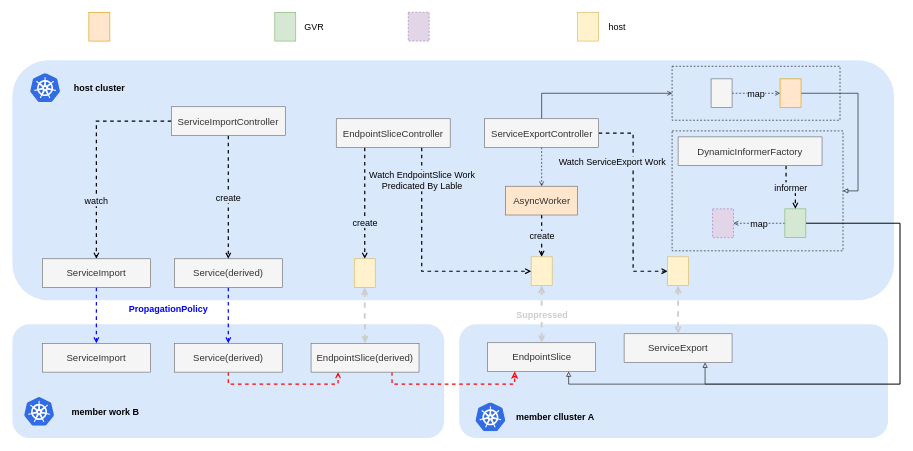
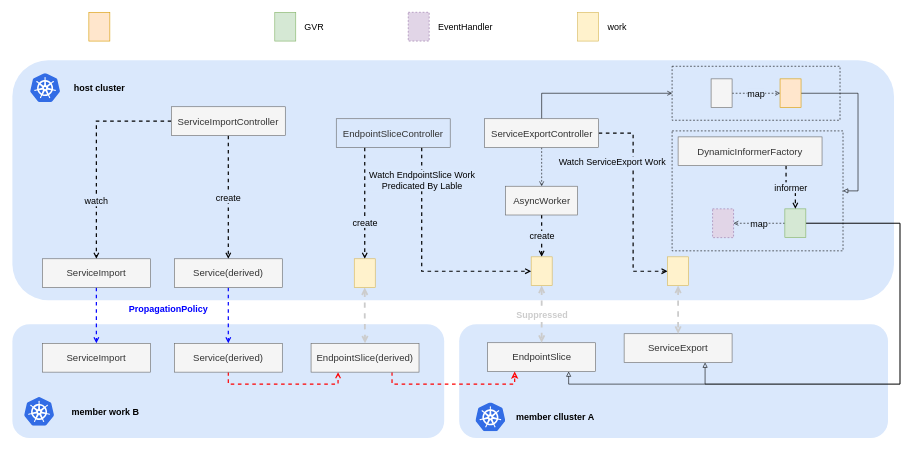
+ <mxCell id="20" value="EventHandler" style="text;html=1;align=center;verticalAlign=middle;resizable=0;points=[];autosize=1;strokeColor=none;fillColor=none;fontSize=15;" parent="1" vertex="1"><mxGeometry y="29" width="110" height="30" as="geometry" x="720" /></mxCell>
- <mxCell id="28" value="host" style="text;html=1;align=center;verticalAlign=middle;resizable=0;points=[];autosize=1;strokeColor=none;fillColor=none;fontSize=15;" parent="1" vertex="1"><mxGeometry x="997.5" y="29" width="60" height="30" as="geometry" /></mxCell>
+ <mxCell id="28" value="work" style="text;html=1;align=center;verticalAlign=middle;resizable=0;points=[];autosize=1;strokeColor=none;fillColor=none;fontSize=15;" parent="1" vertex="1"><mxGeometry x="997.5" y="29" width="60" height="30" as="geometry" /></mxCell>
- <mxCell id="36" value="EndpointSliceController" style="rounded=0;whiteSpace=wrap;html=1;fontSize=16;fillColor=#f5f5f5;fontColor=#333333;strokeColor=#666666;" parent="1" vertex="1"><mxGeometry x="560" y="197.5" width="190" height="48" as="geometry" /></mxCell>
+ <mxCell id="36" value="EndpointSliceController" style="rounded=0;whiteSpace=wrap;html=1;fontSize=16;fillColor=#dae8fc;fontColor=#333333;strokeColor=#666666;" parent="1" vertex="1"><mxGeometry x="560" y="197.5" width="190" height="48" as="geometry" /></mxCell>
- <mxCell id="48" value="AsyncWorker" style="rounded=0;whiteSpace=wrap;html=1;fontSize=16;fillColor=#ffe6cc;fontColor=#333333;strokeColor=#666666;" parent="1" vertex="1"><mxGeometry x="842.5" y="310" width="120" height="48" as="geometry" /></mxCell>
+ <mxCell id="48" value="AsyncWorker" style="rounded=0;whiteSpace=wrap;html=1;fontSize=16;fillColor=#f5f5f5;fontColor=#333333;strokeColor=#666666;" parent="1" vertex="1"><mxGeometry x="842.5" y="310" width="120" height="48" as="geometry" /></mxCell>
